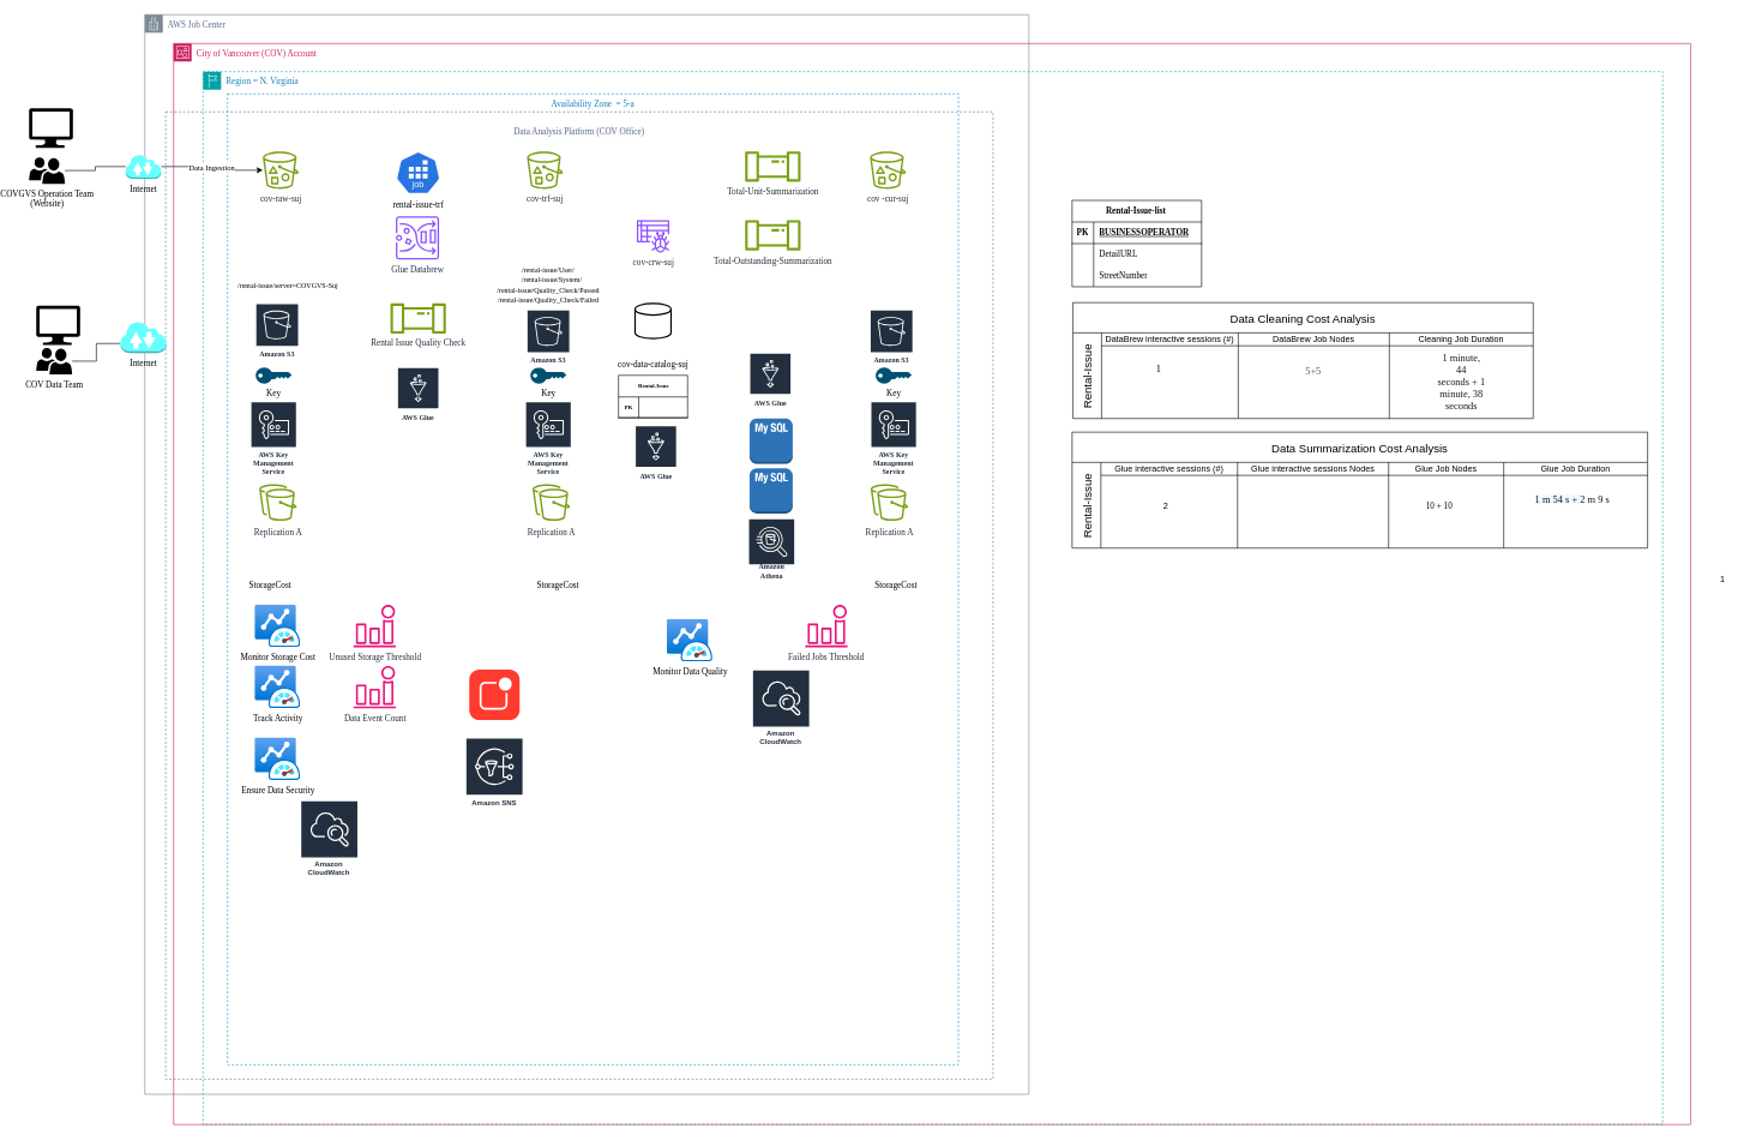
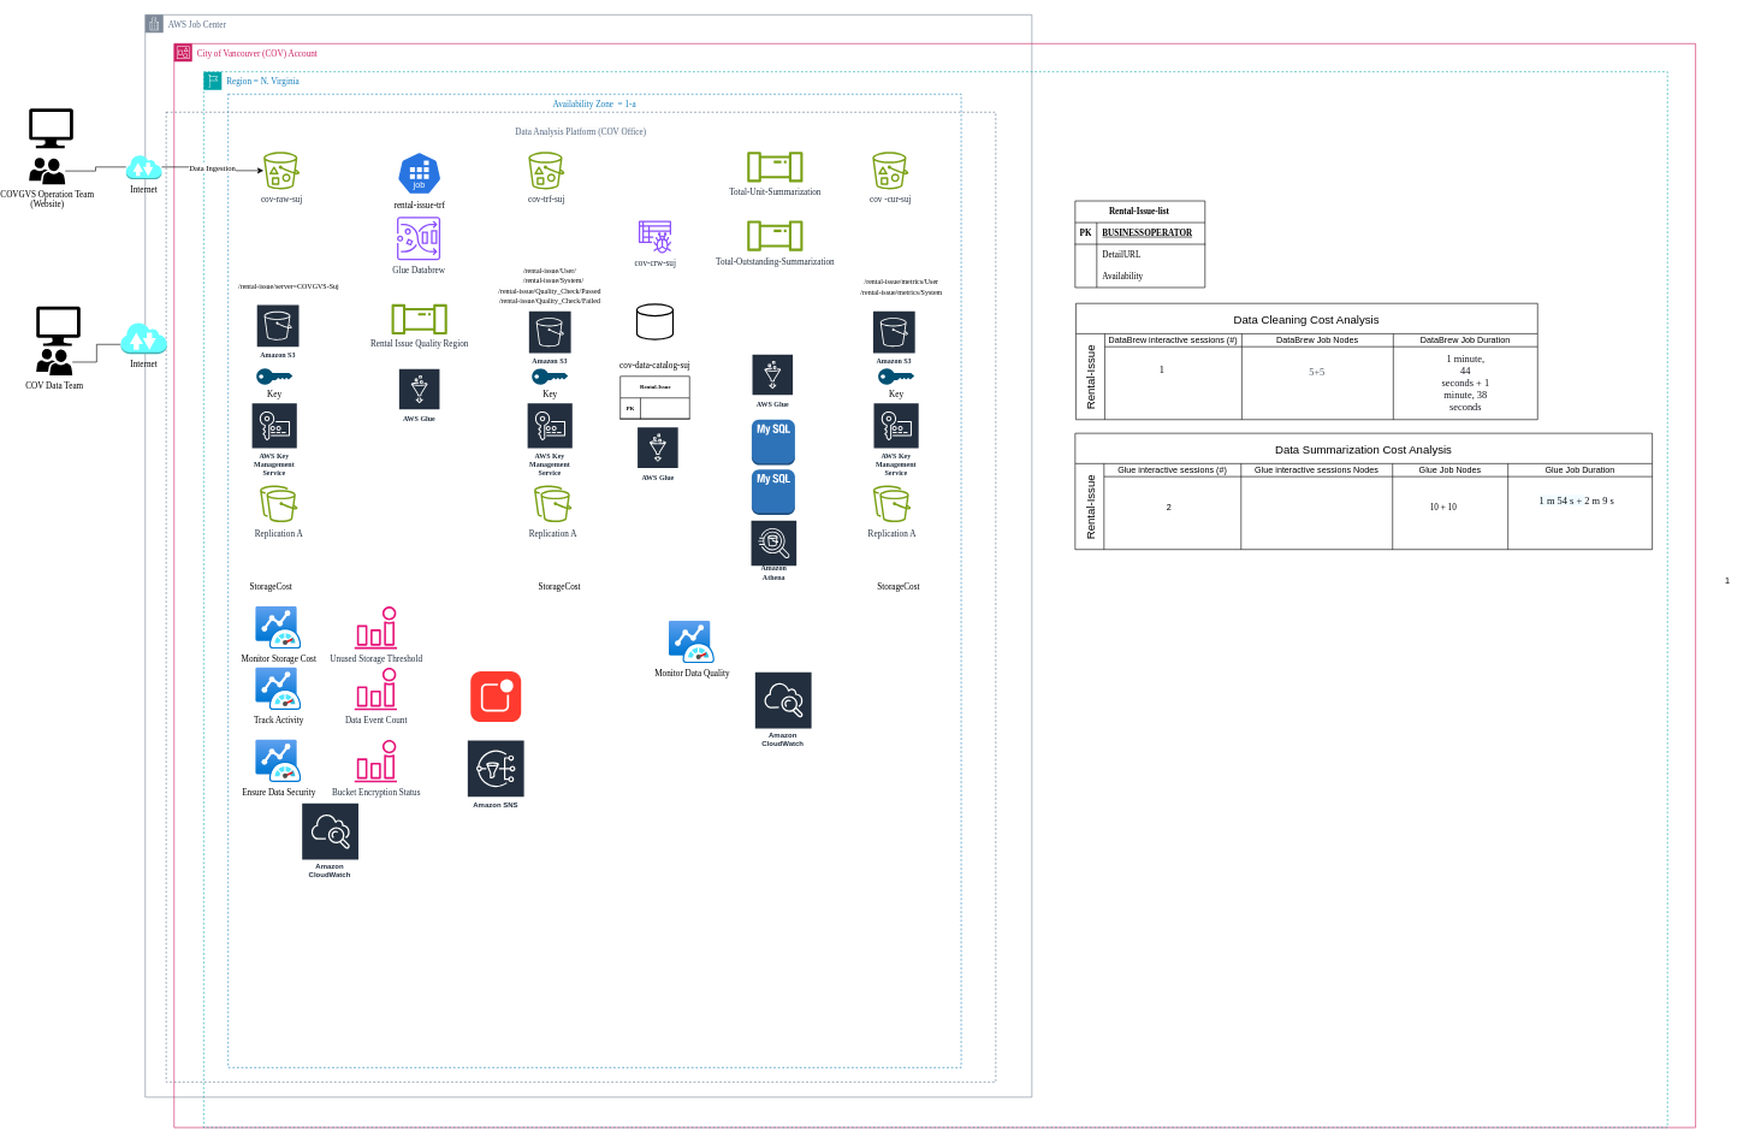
- <mxCell id="5" value="&lt;font face=&quot;Garamond&quot;&gt;Availability Zone&amp;nbsp; = 5-a&lt;/font&gt;" style="fillColor=none;strokeColor=#147EBA;dashed=1;verticalAlign=top;fontStyle=0;fontColor=#147EBA;whiteSpace=wrap;html=1;" parent="4" vertex="1"><mxGeometry x="34" y="31" width="1016" height="1349" as="geometry" /></mxCell>
+ <mxCell id="5" value="&lt;font face=&quot;Garamond&quot;&gt;Availability Zone&amp;nbsp; = 1-a&lt;/font&gt;" style="fillColor=none;strokeColor=#147EBA;dashed=1;verticalAlign=top;fontStyle=0;fontColor=#147EBA;whiteSpace=wrap;html=1;" parent="4" vertex="1"><mxGeometry x="34" y="31" width="1016" height="1349" as="geometry" /></mxCell>
- <mxCell id="94" value="&lt;font face=&quot;Garamond&quot;&gt;StreetNumber&lt;/font&gt;" style="shape=partialRectangle;connectable=0;fillColor=none;top=0;left=0;bottom=0;right=0;align=left;spacingLeft=6;overflow=hidden;whiteSpace=wrap;html=1;" parent="92" vertex="1"><mxGeometry x="30" width="150" height="30" as="geometry"><mxRectangle width="150" height="30" as="alternateBounds" /></mxGeometry></mxCell>
+ <mxCell id="94" value="&lt;font face=&quot;Garamond&quot;&gt;Availability&lt;/font&gt;" style="shape=partialRectangle;connectable=0;fillColor=none;top=0;left=0;bottom=0;right=0;align=left;spacingLeft=6;overflow=hidden;whiteSpace=wrap;html=1;" parent="92" vertex="1"><mxGeometry x="30" width="150" height="30" as="geometry"><mxRectangle width="150" height="30" as="alternateBounds" /></mxGeometry></mxCell>
+ <mxCell id="13" value="&lt;span style=&quot;background-color: rgb(255, 255, 255);&quot;&gt;&lt;font face=&quot;Garamond&quot; style=&quot;font-size: 10px;&quot;&gt;/rental-issue/metrics/User&lt;/font&gt;&lt;/span&gt;&lt;div&gt;&lt;span style=&quot;background-color: rgb(255, 255, 255);&quot;&gt;&lt;span style=&quot;font-family: Garamond; font-size: 10px;&quot;&gt;/rental-issue/metrics/System&lt;/span&gt;&lt;font face=&quot;Garamond&quot; style=&quot;font-size: 10px;&quot;&gt;&lt;br&gt;&lt;/font&gt;&lt;/span&gt;&lt;/div&gt;" style="text;html=1;align=center;verticalAlign=middle;whiteSpace=wrap;rounded=0;" parent="11" vertex="1"><mxGeometry y="89" width="125" height="30" as="geometry" /></mxCell>
- <mxCell id="26" value="Cleaning Job Duration" style="swimlane;swimlaneHead=0;swimlaneBody=0;fontStyle=0;strokeColor=inherit;connectable=0;fillColor=none;startSize=18;collapsible=0;recursiveResize=0;expand=0;fontSize=12;" parent="22" vertex="1"><mxGeometry x="440" width="200" height="119" as="geometry"><mxRectangle width="200" height="119" as="alternateBounds" /></mxGeometry></mxCell>
+ <mxCell id="26" value="DataBrew Job Duration" style="swimlane;swimlaneHead=0;swimlaneBody=0;fontStyle=0;strokeColor=inherit;connectable=0;fillColor=none;startSize=18;collapsible=0;recursiveResize=0;expand=0;fontSize=12;" parent="22" vertex="1"><mxGeometry x="440" width="200" height="119" as="geometry"><mxRectangle width="200" height="119" as="alternateBounds" /></mxGeometry></mxCell>
- <mxCell id="76" value="&lt;font face=&quot;Garamond&quot;&gt;Rental Issue Quality Check&lt;/font&gt;" style="sketch=0;outlineConnect=0;fontColor=#232F3E;gradientColor=none;fillColor=#7AA116;strokeColor=none;dashed=0;verticalLabelPosition=bottom;verticalAlign=top;align=center;html=1;fontSize=12;fontStyle=0;aspect=fixed;pointerEvents=1;shape=mxgraph.aws4.iot_analytics_pipeline;" parent="4" vertex="1"><mxGeometry x="259.99" y="322" width="78" height="42" as="geometry" /></mxCell>
+ <mxCell id="76" value="&lt;font face=&quot;Garamond&quot;&gt;Rental Issue Quality Region&lt;/font&gt;" style="sketch=0;outlineConnect=0;fontColor=#232F3E;gradientColor=none;fillColor=#7AA116;strokeColor=none;dashed=0;verticalLabelPosition=bottom;verticalAlign=top;align=center;html=1;fontSize=12;fontStyle=0;aspect=fixed;pointerEvents=1;shape=mxgraph.aws4.iot_analytics_pipeline;" parent="4" vertex="1"><mxGeometry x="259.99" y="322" width="78" height="42" as="geometry" /></mxCell>
- <mxCell id="68" value="&lt;font face=&quot;Garamond&quot;&gt;Failed Jobs Threshold&lt;/font&gt;" style="sketch=0;outlineConnect=0;fontColor=#232F3E;gradientColor=none;fillColor=#E7157B;strokeColor=none;dashed=0;verticalLabelPosition=bottom;verticalAlign=top;align=center;html=1;fontSize=12;fontStyle=0;aspect=fixed;pointerEvents=1;shape=mxgraph.aws4.alarm;" parent="4" vertex="1"><mxGeometry x="836.99" y="741" width="59" height="59" as="geometry" /></mxCell>
+ <mxCell id="66" value="&lt;font face=&quot;Garamond&quot;&gt;Bucket Encryption Status&lt;/font&gt;" style="sketch=0;outlineConnect=0;fontColor=#232F3E;gradientColor=none;fillColor=#E7157B;strokeColor=none;dashed=0;verticalLabelPosition=bottom;verticalAlign=top;align=center;html=1;fontSize=12;fontStyle=0;aspect=fixed;pointerEvents=1;shape=mxgraph.aws4.alarm;" parent="4" vertex="1"><mxGeometry x="209" y="925.73" width="59" height="59" as="geometry" /></mxCell>
